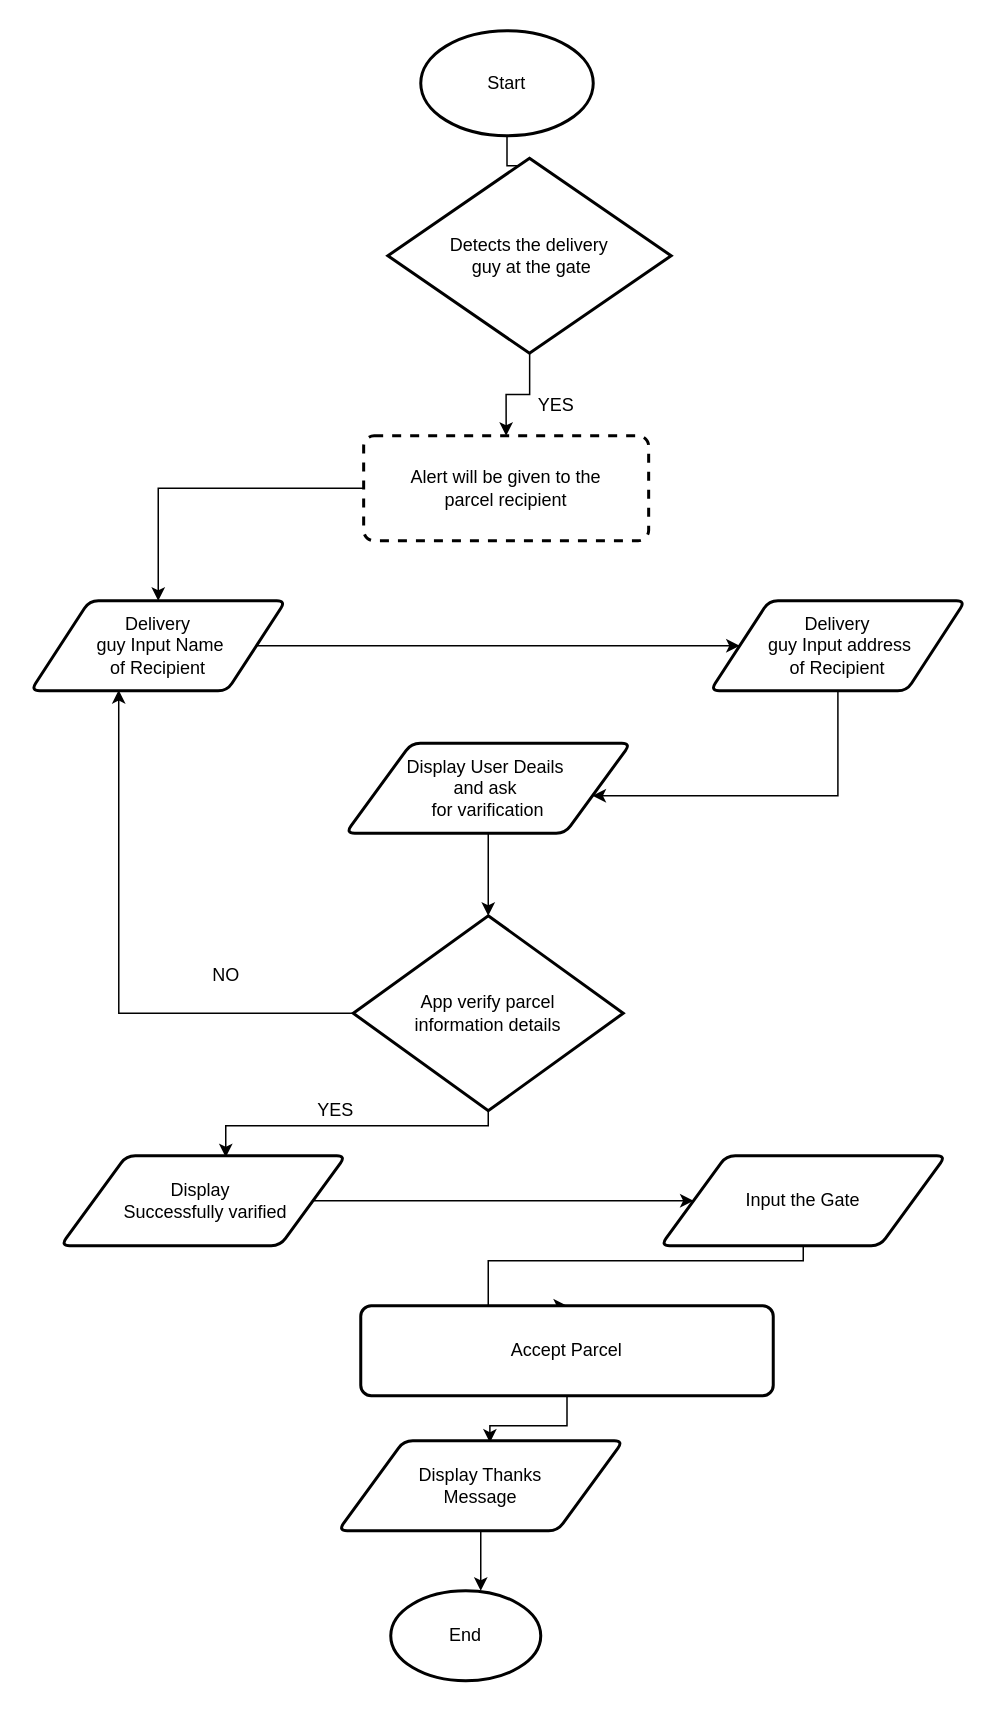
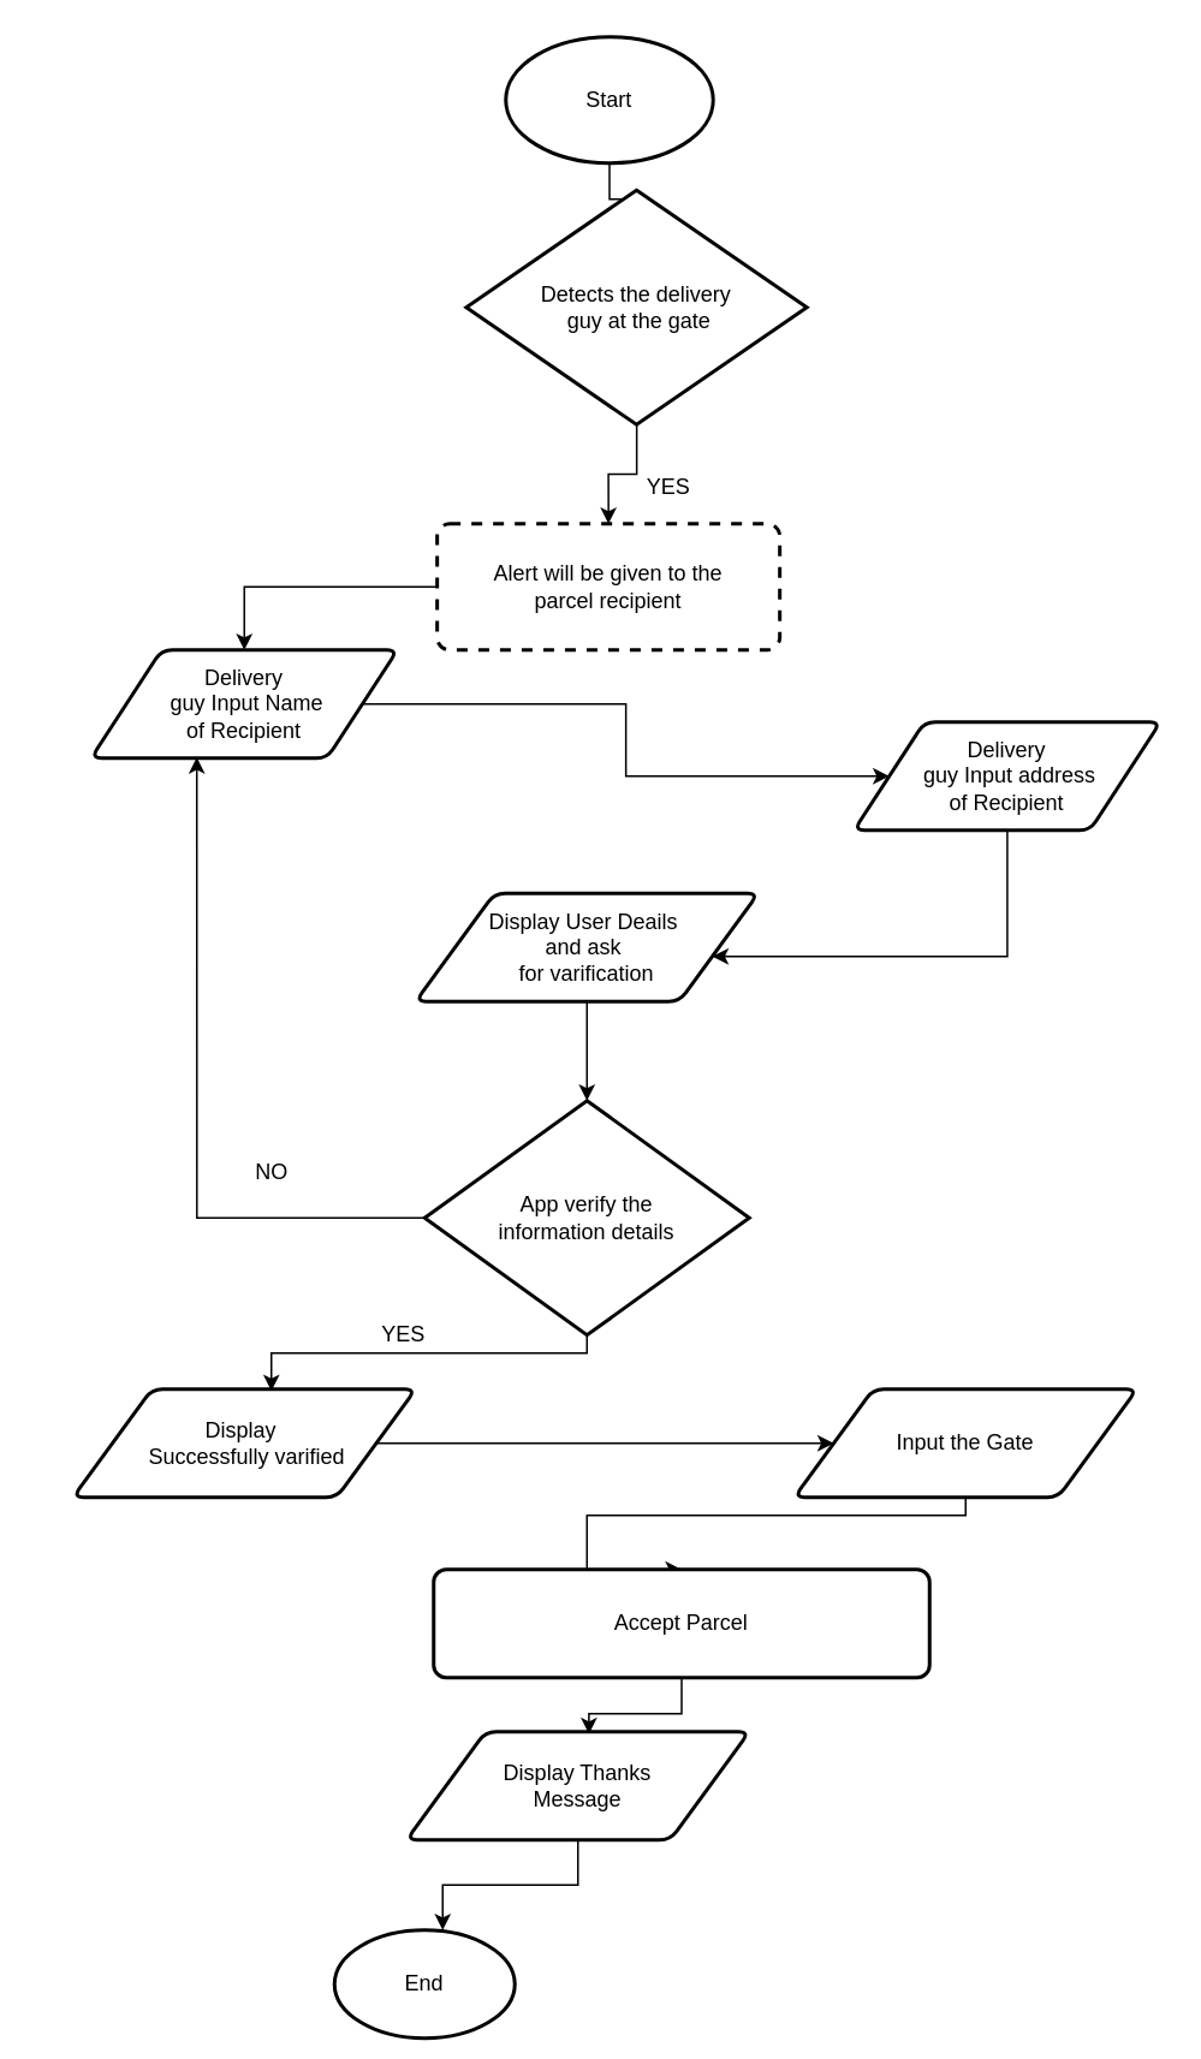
- <mxCell id="5" value="Delivery&lt;br&gt;&amp;nbsp;guy Input Name&lt;br&gt;of Recipient" style="shape=parallelogram;html=1;strokeWidth=2;perimeter=parallelogramPerimeter;whiteSpace=wrap;rounded=1;arcSize=12;size=0.23;" vertex="1" parent="1"><mxGeometry x="20" y="400" width="170" height="60" as="geometry" /></mxCell>
+ <mxCell id="5" value="Delivery&lt;br&gt;&amp;nbsp;guy Input Name&lt;br&gt;of Recipient" style="shape=parallelogram;html=1;strokeWidth=2;perimeter=parallelogramPerimeter;whiteSpace=wrap;rounded=1;arcSize=12;size=0.23;" vertex="1" parent="1"><mxGeometry x="50" y="360" width="170" height="60" as="geometry" /></mxCell>
- <mxCell id="14" value="App verify parcel &lt;br&gt;information details" style="strokeWidth=2;html=1;shape=mxgraph.flowchart.decision;whiteSpace=wrap;" vertex="1" parent="1"><mxGeometry x="235" y="610" width="180" height="130" as="geometry" /></mxCell>
+ <mxCell id="14" value="App verify the &lt;br&gt;information details" style="strokeWidth=2;html=1;shape=mxgraph.flowchart.decision;whiteSpace=wrap;" vertex="1" parent="1"><mxGeometry x="235" y="610" width="180" height="130" as="geometry" /></mxCell>
- <mxCell id="23" value="End" style="strokeWidth=2;html=1;shape=mxgraph.flowchart.start_1;whiteSpace=wrap;" vertex="1" parent="1"><mxGeometry x="260" y="1060" width="100" height="60" as="geometry" /></mxCell>
+ <mxCell id="23" value="End" style="strokeWidth=2;html=1;shape=mxgraph.flowchart.start_1;whiteSpace=wrap;" vertex="1" parent="1"><mxGeometry x="185" y="1070" width="100" height="60" as="geometry" /></mxCell>
